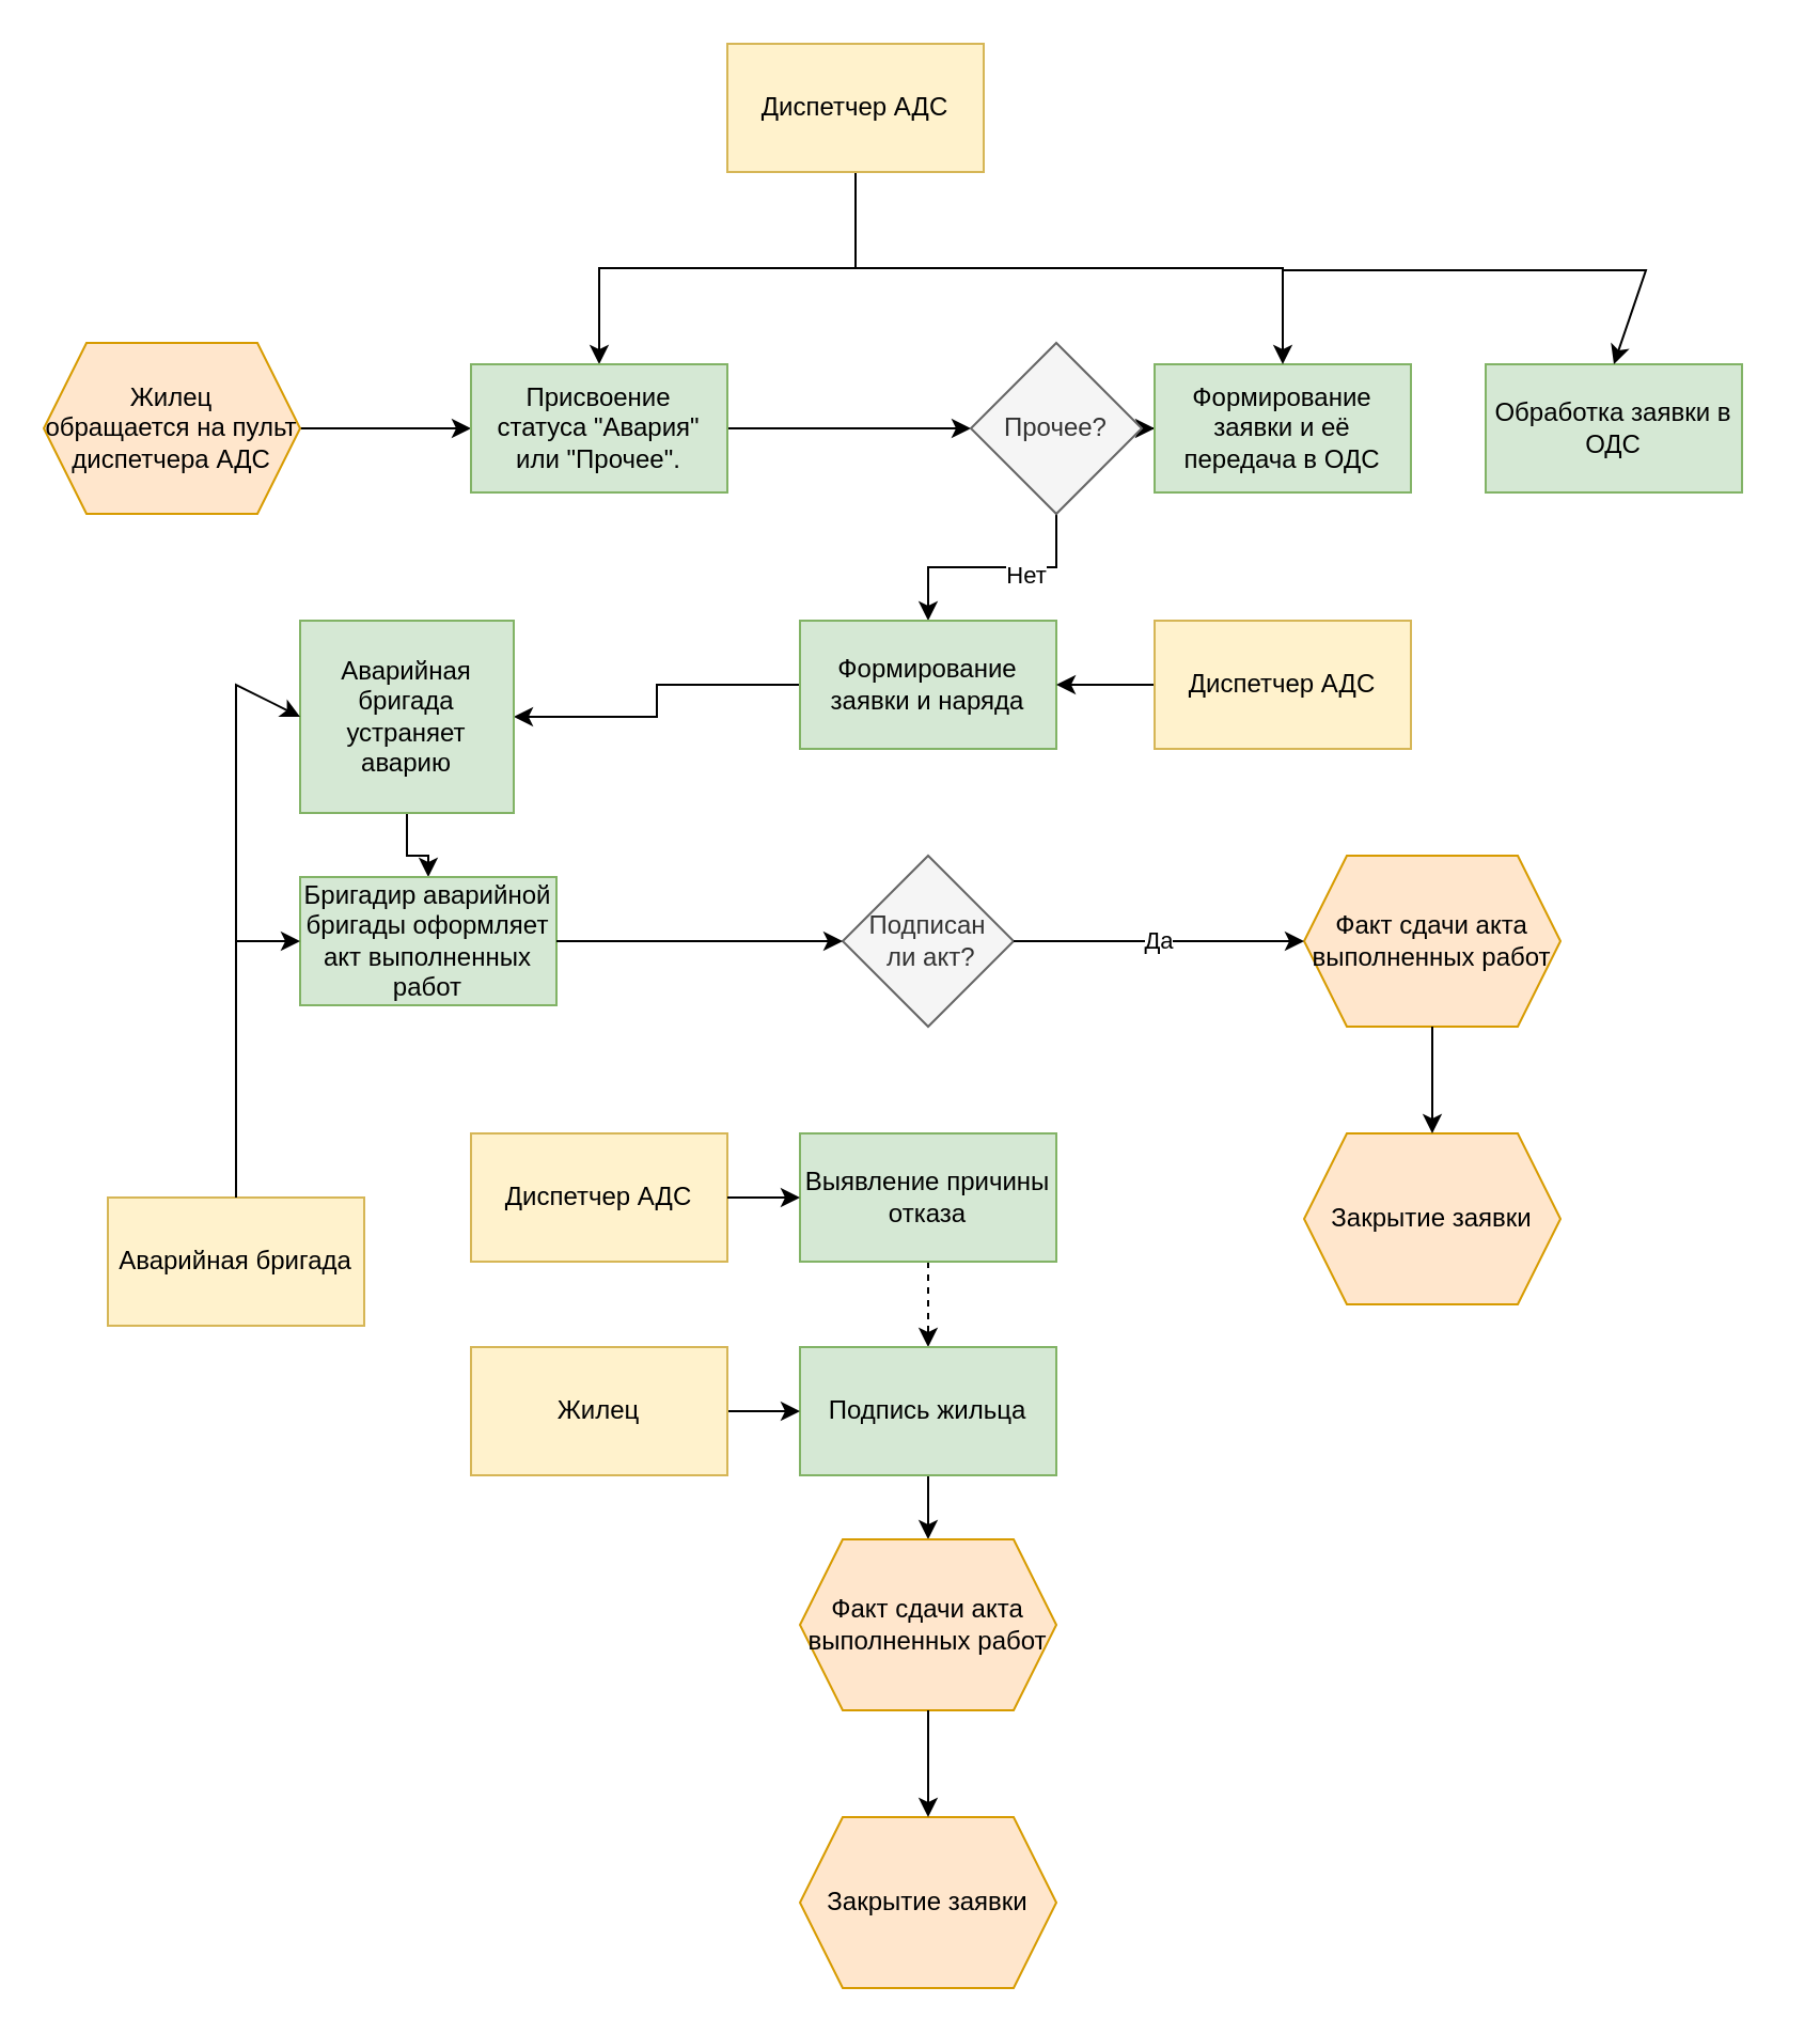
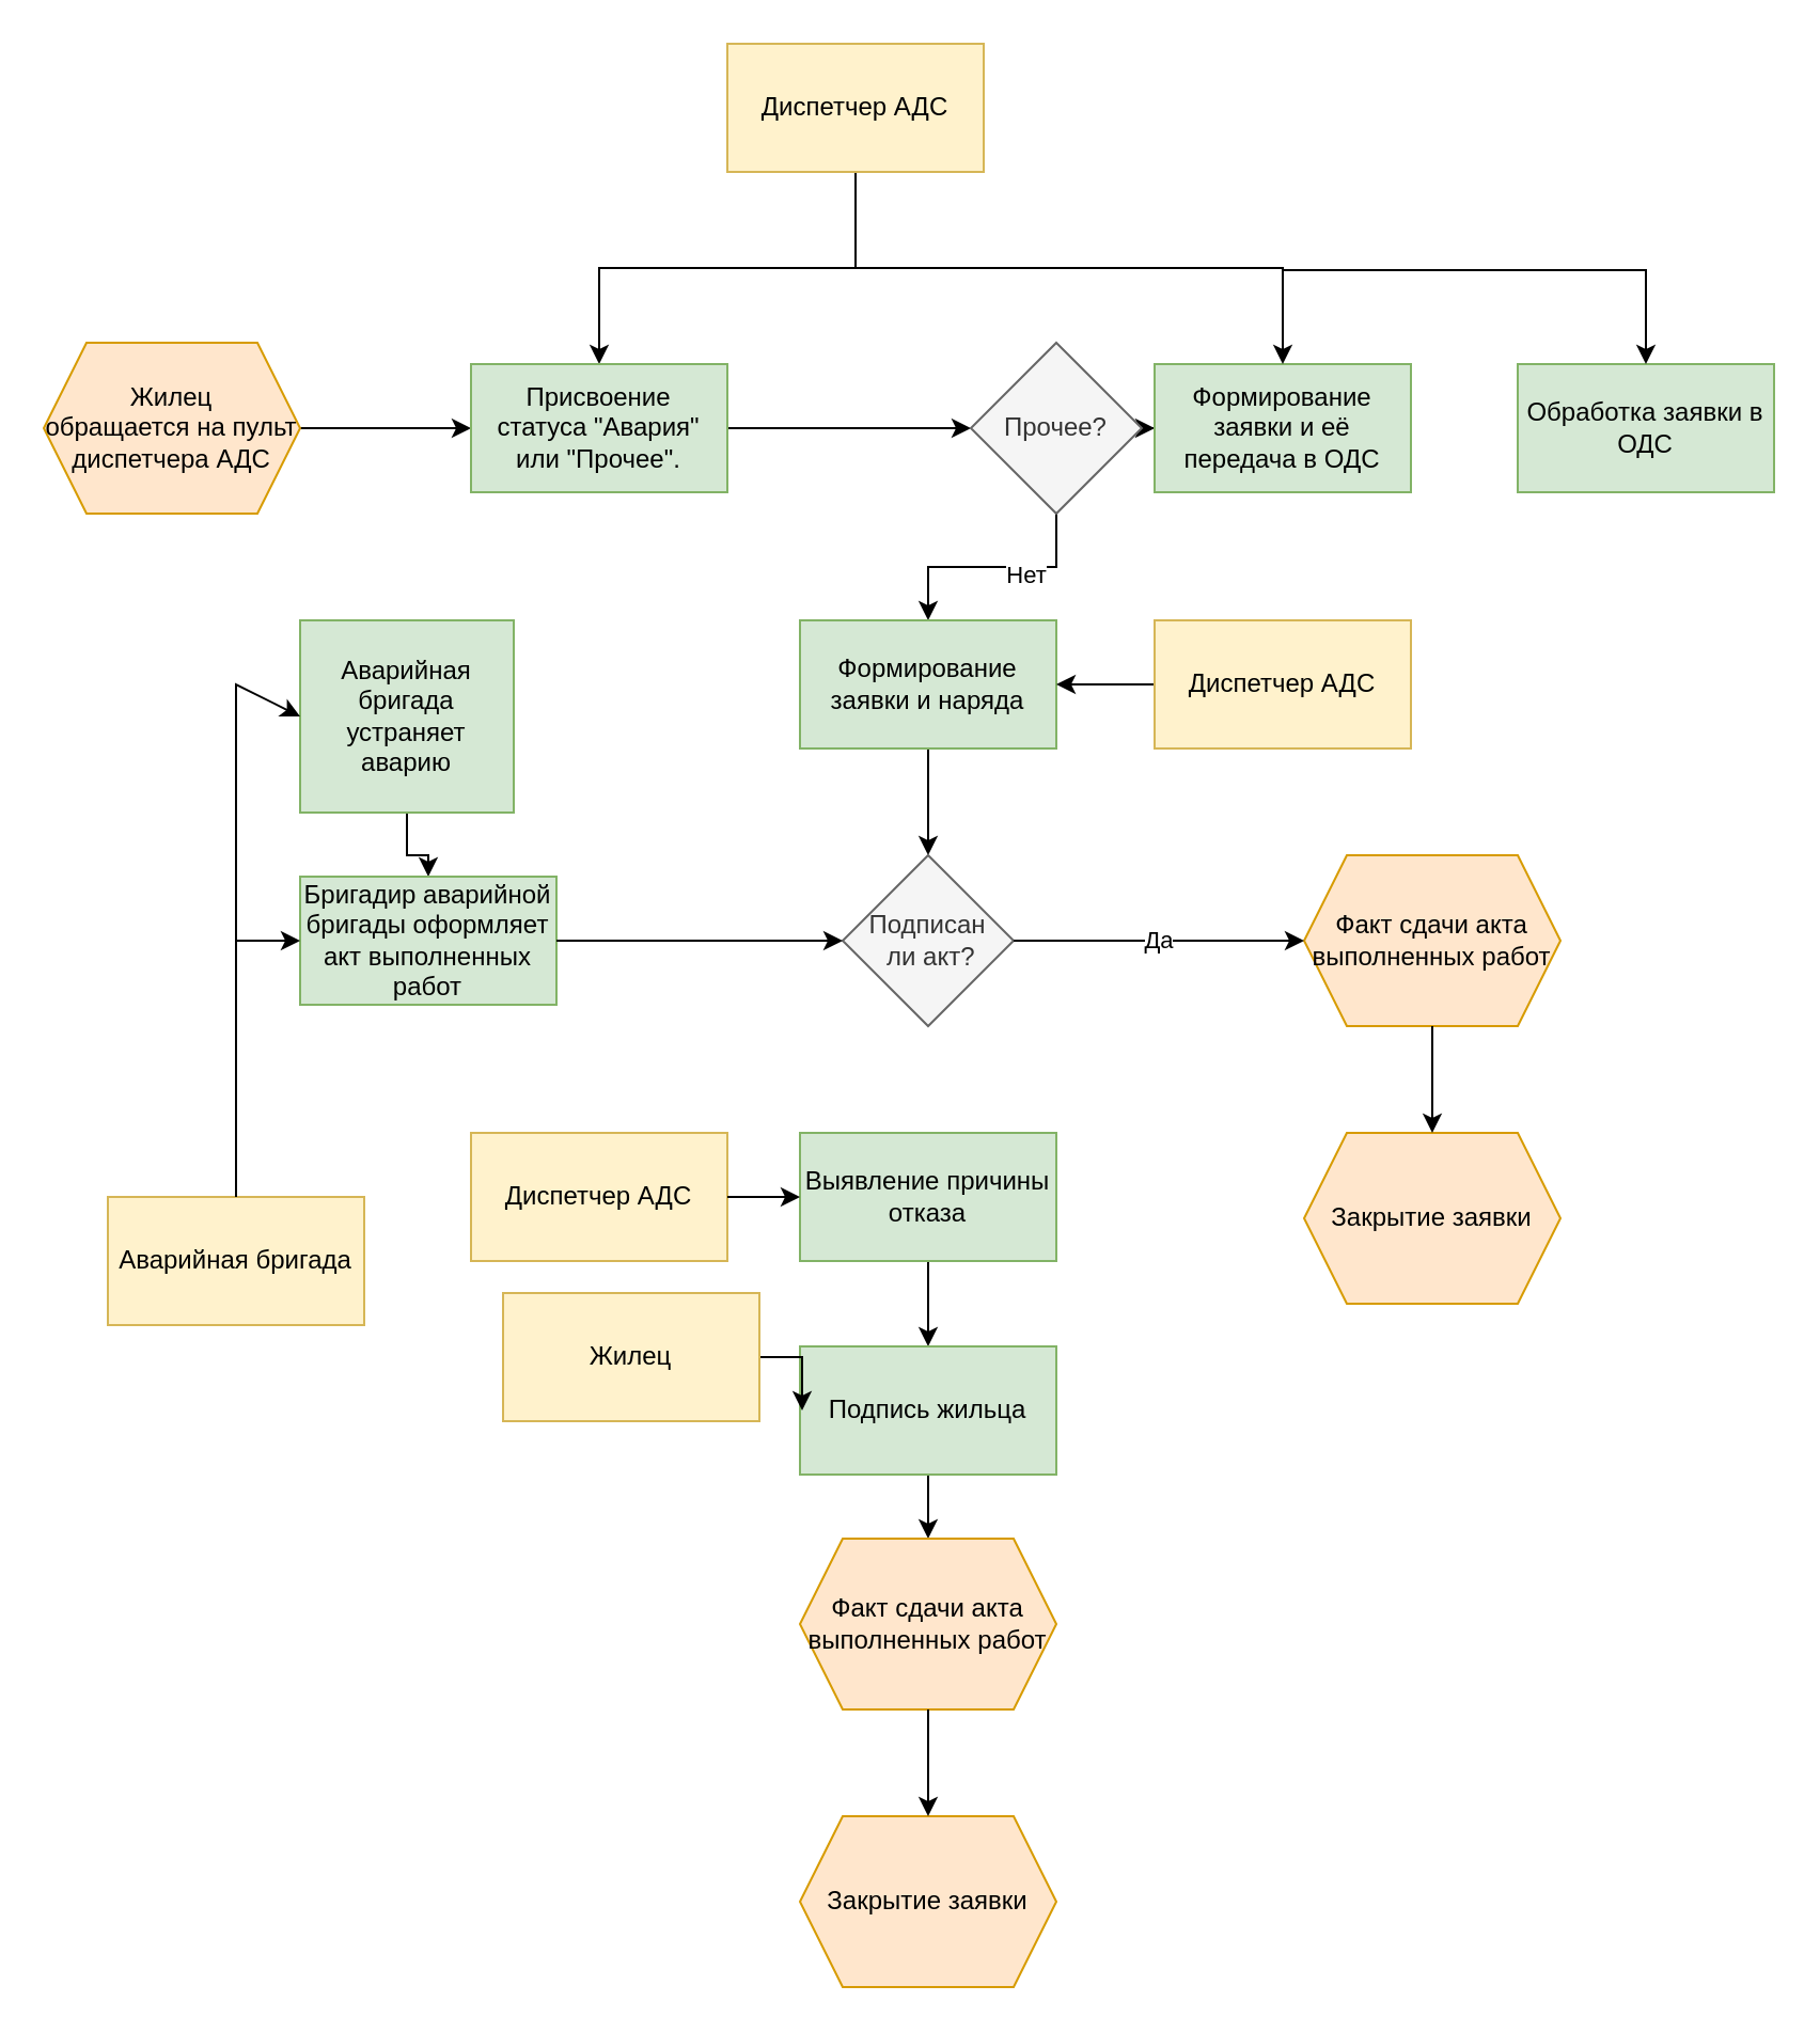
- <mxCell id="15" value="Обработка заявки в ОДС" style="rounded=0;whiteSpace=wrap;html=1;fillColor=#d5e8d4;strokeColor=#82b366;" vertex="1" parent="1"><mxGeometry x="695" y="170" width="120" height="60" as="geometry" /></mxCell>
+ <mxCell id="15" value="Обработка заявки в ОДС" style="rounded=0;whiteSpace=wrap;html=1;fillColor=#d5e8d4;strokeColor=#82b366;" vertex="1" parent="1"><mxGeometry x="710" y="170" width="120" height="60" as="geometry" /></mxCell>
- <mxCell id="17" value="" style="edgeStyle=orthogonalEdgeStyle;rounded=0;orthogonalLoop=1;jettySize=auto;html=1;" edge="1" parent="1" source="18" target="20"><mxGeometry relative="1" as="geometry" /></mxCell>
+ <mxCell id="17" value="" style="edgeStyle=orthogonalEdgeStyle;rounded=0;orthogonalLoop=1;jettySize=auto;html=1;" edge="1" parent="1" source="18" target="22"><mxGeometry relative="1" as="geometry" /></mxCell>
- <mxCell id="33" value="" style="edgeStyle=orthogonalEdgeStyle;rounded=0;orthogonalLoop=1;jettySize=auto;html=1;dashed=1;" edge="1" parent="1" source="34" target="36"><mxGeometry relative="1" as="geometry" /></mxCell>
+ <mxCell id="33" value="" style="edgeStyle=orthogonalEdgeStyle;rounded=0;orthogonalLoop=1;jettySize=auto;html=1;" edge="1" parent="1" source="34" target="36"><mxGeometry relative="1" as="geometry" /></mxCell>
- <mxCell id="43" value="Жилец" style="rounded=0;whiteSpace=wrap;html=1;fillColor=#fff2cc;strokeColor=#d6b656;" vertex="1" parent="1"><mxGeometry x="220" y="630" width="120" height="60" as="geometry" /></mxCell>
+ <mxCell id="43" value="Жилец" style="rounded=0;whiteSpace=wrap;html=1;fillColor=#fff2cc;strokeColor=#d6b656;" vertex="1" parent="1"><mxGeometry x="235" y="605" width="120" height="60" as="geometry" /></mxCell>
